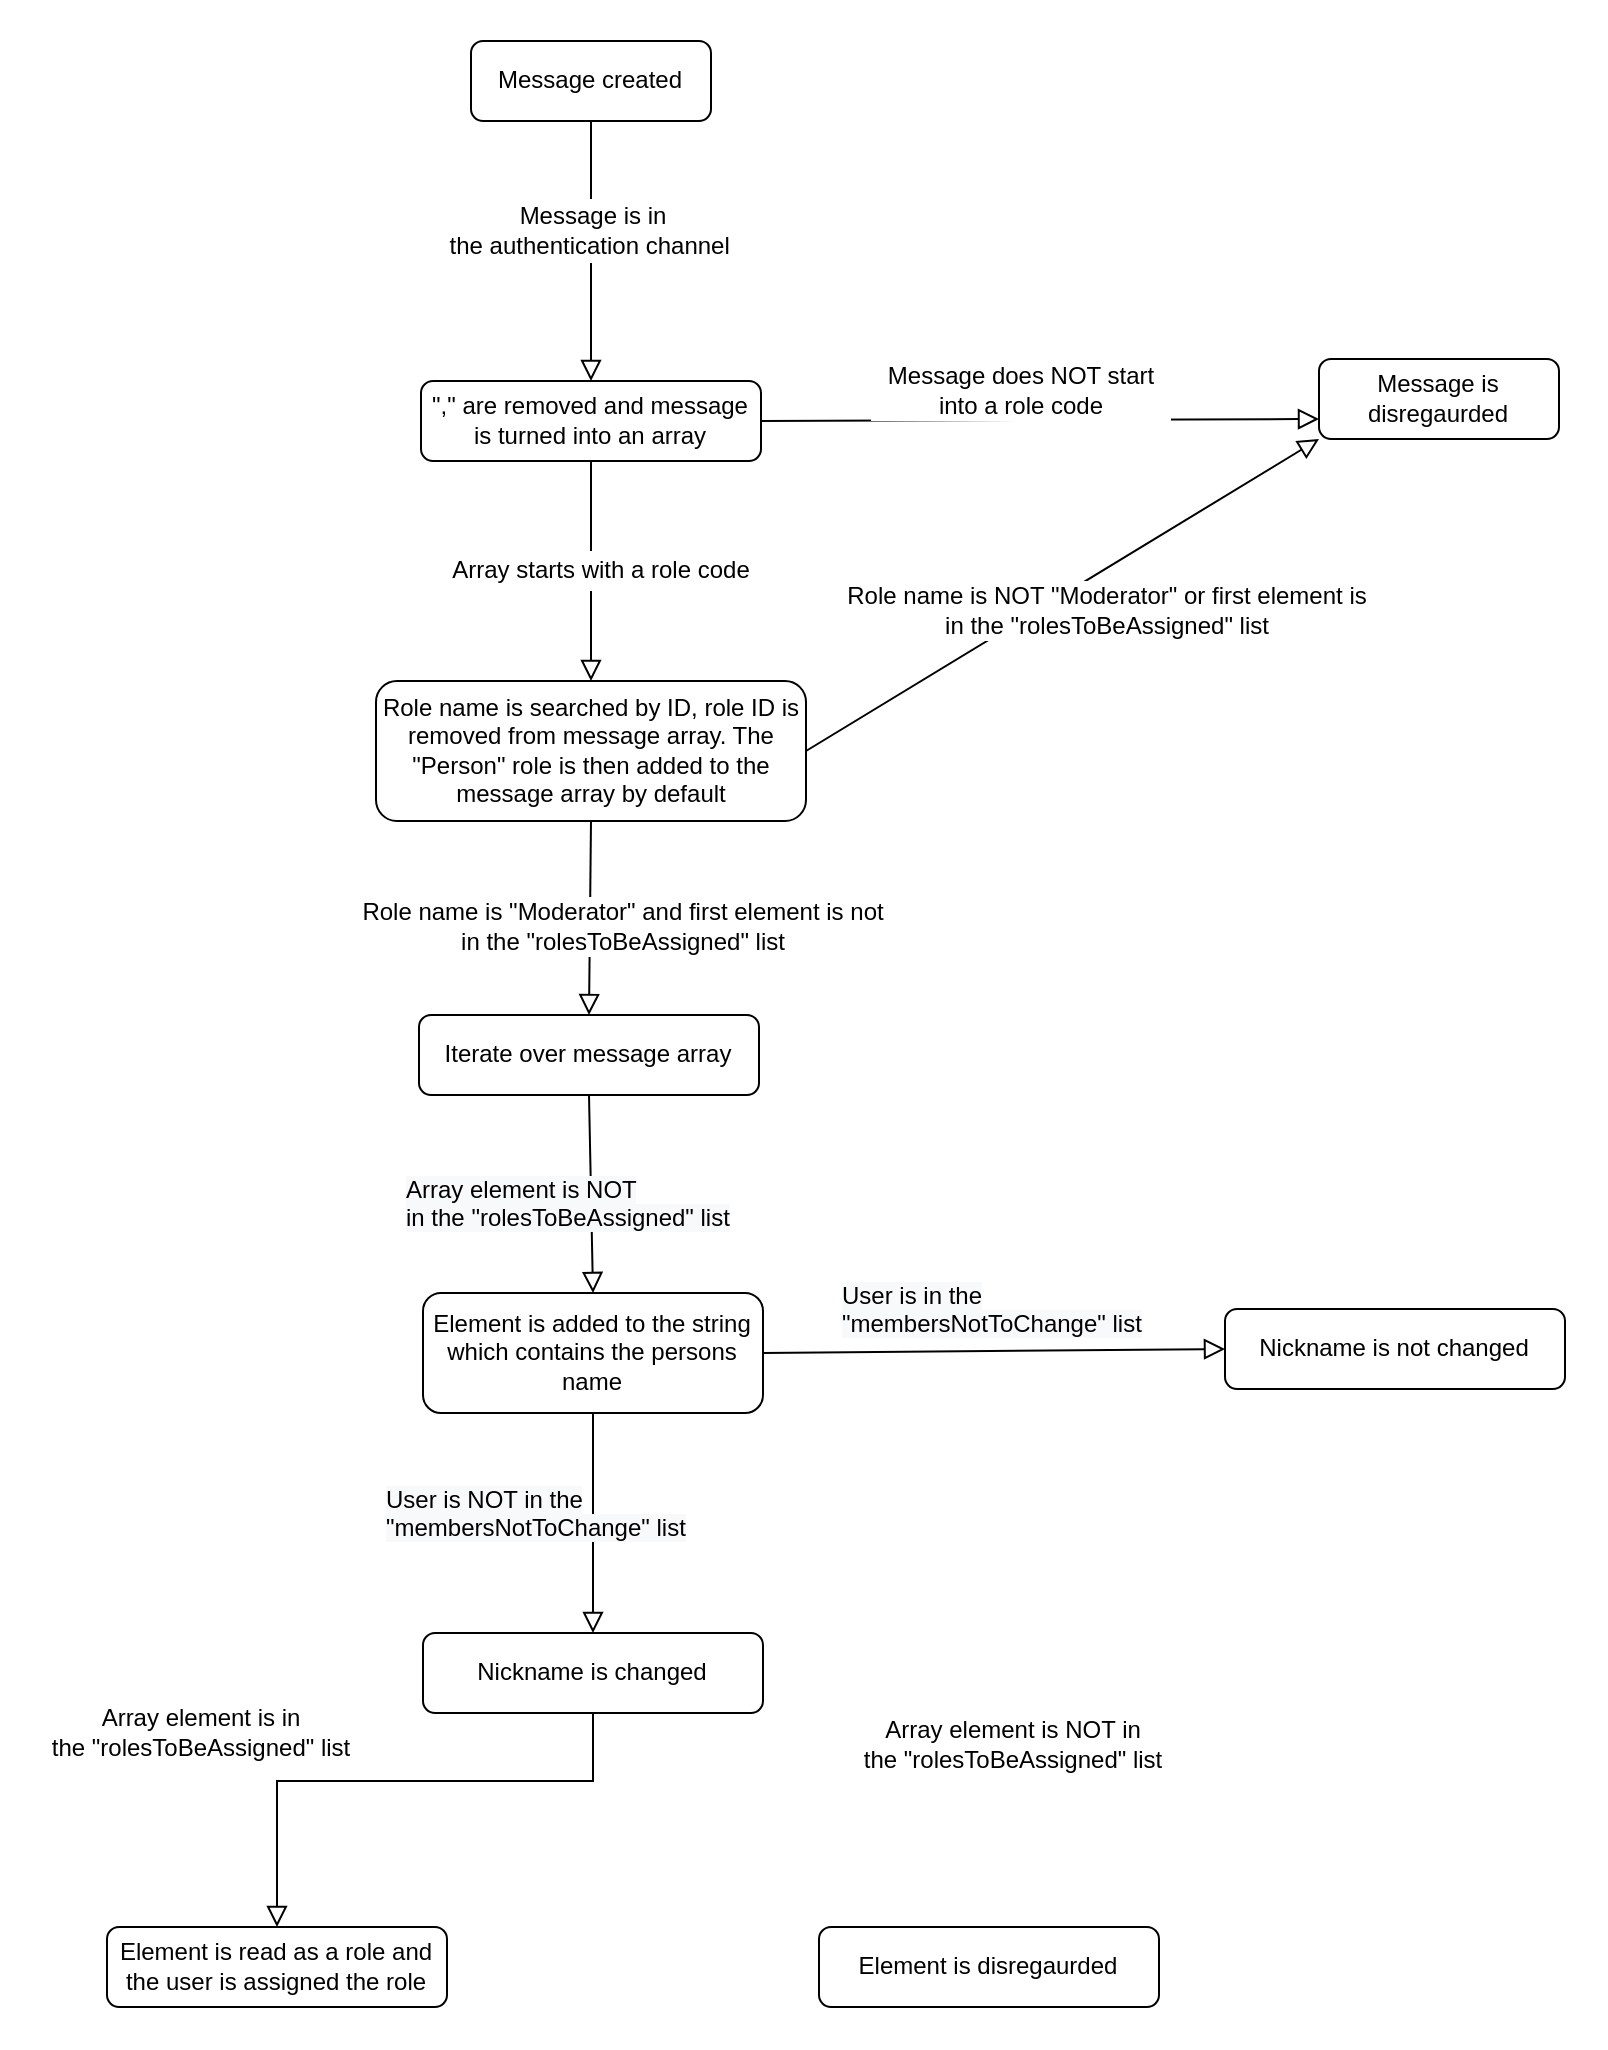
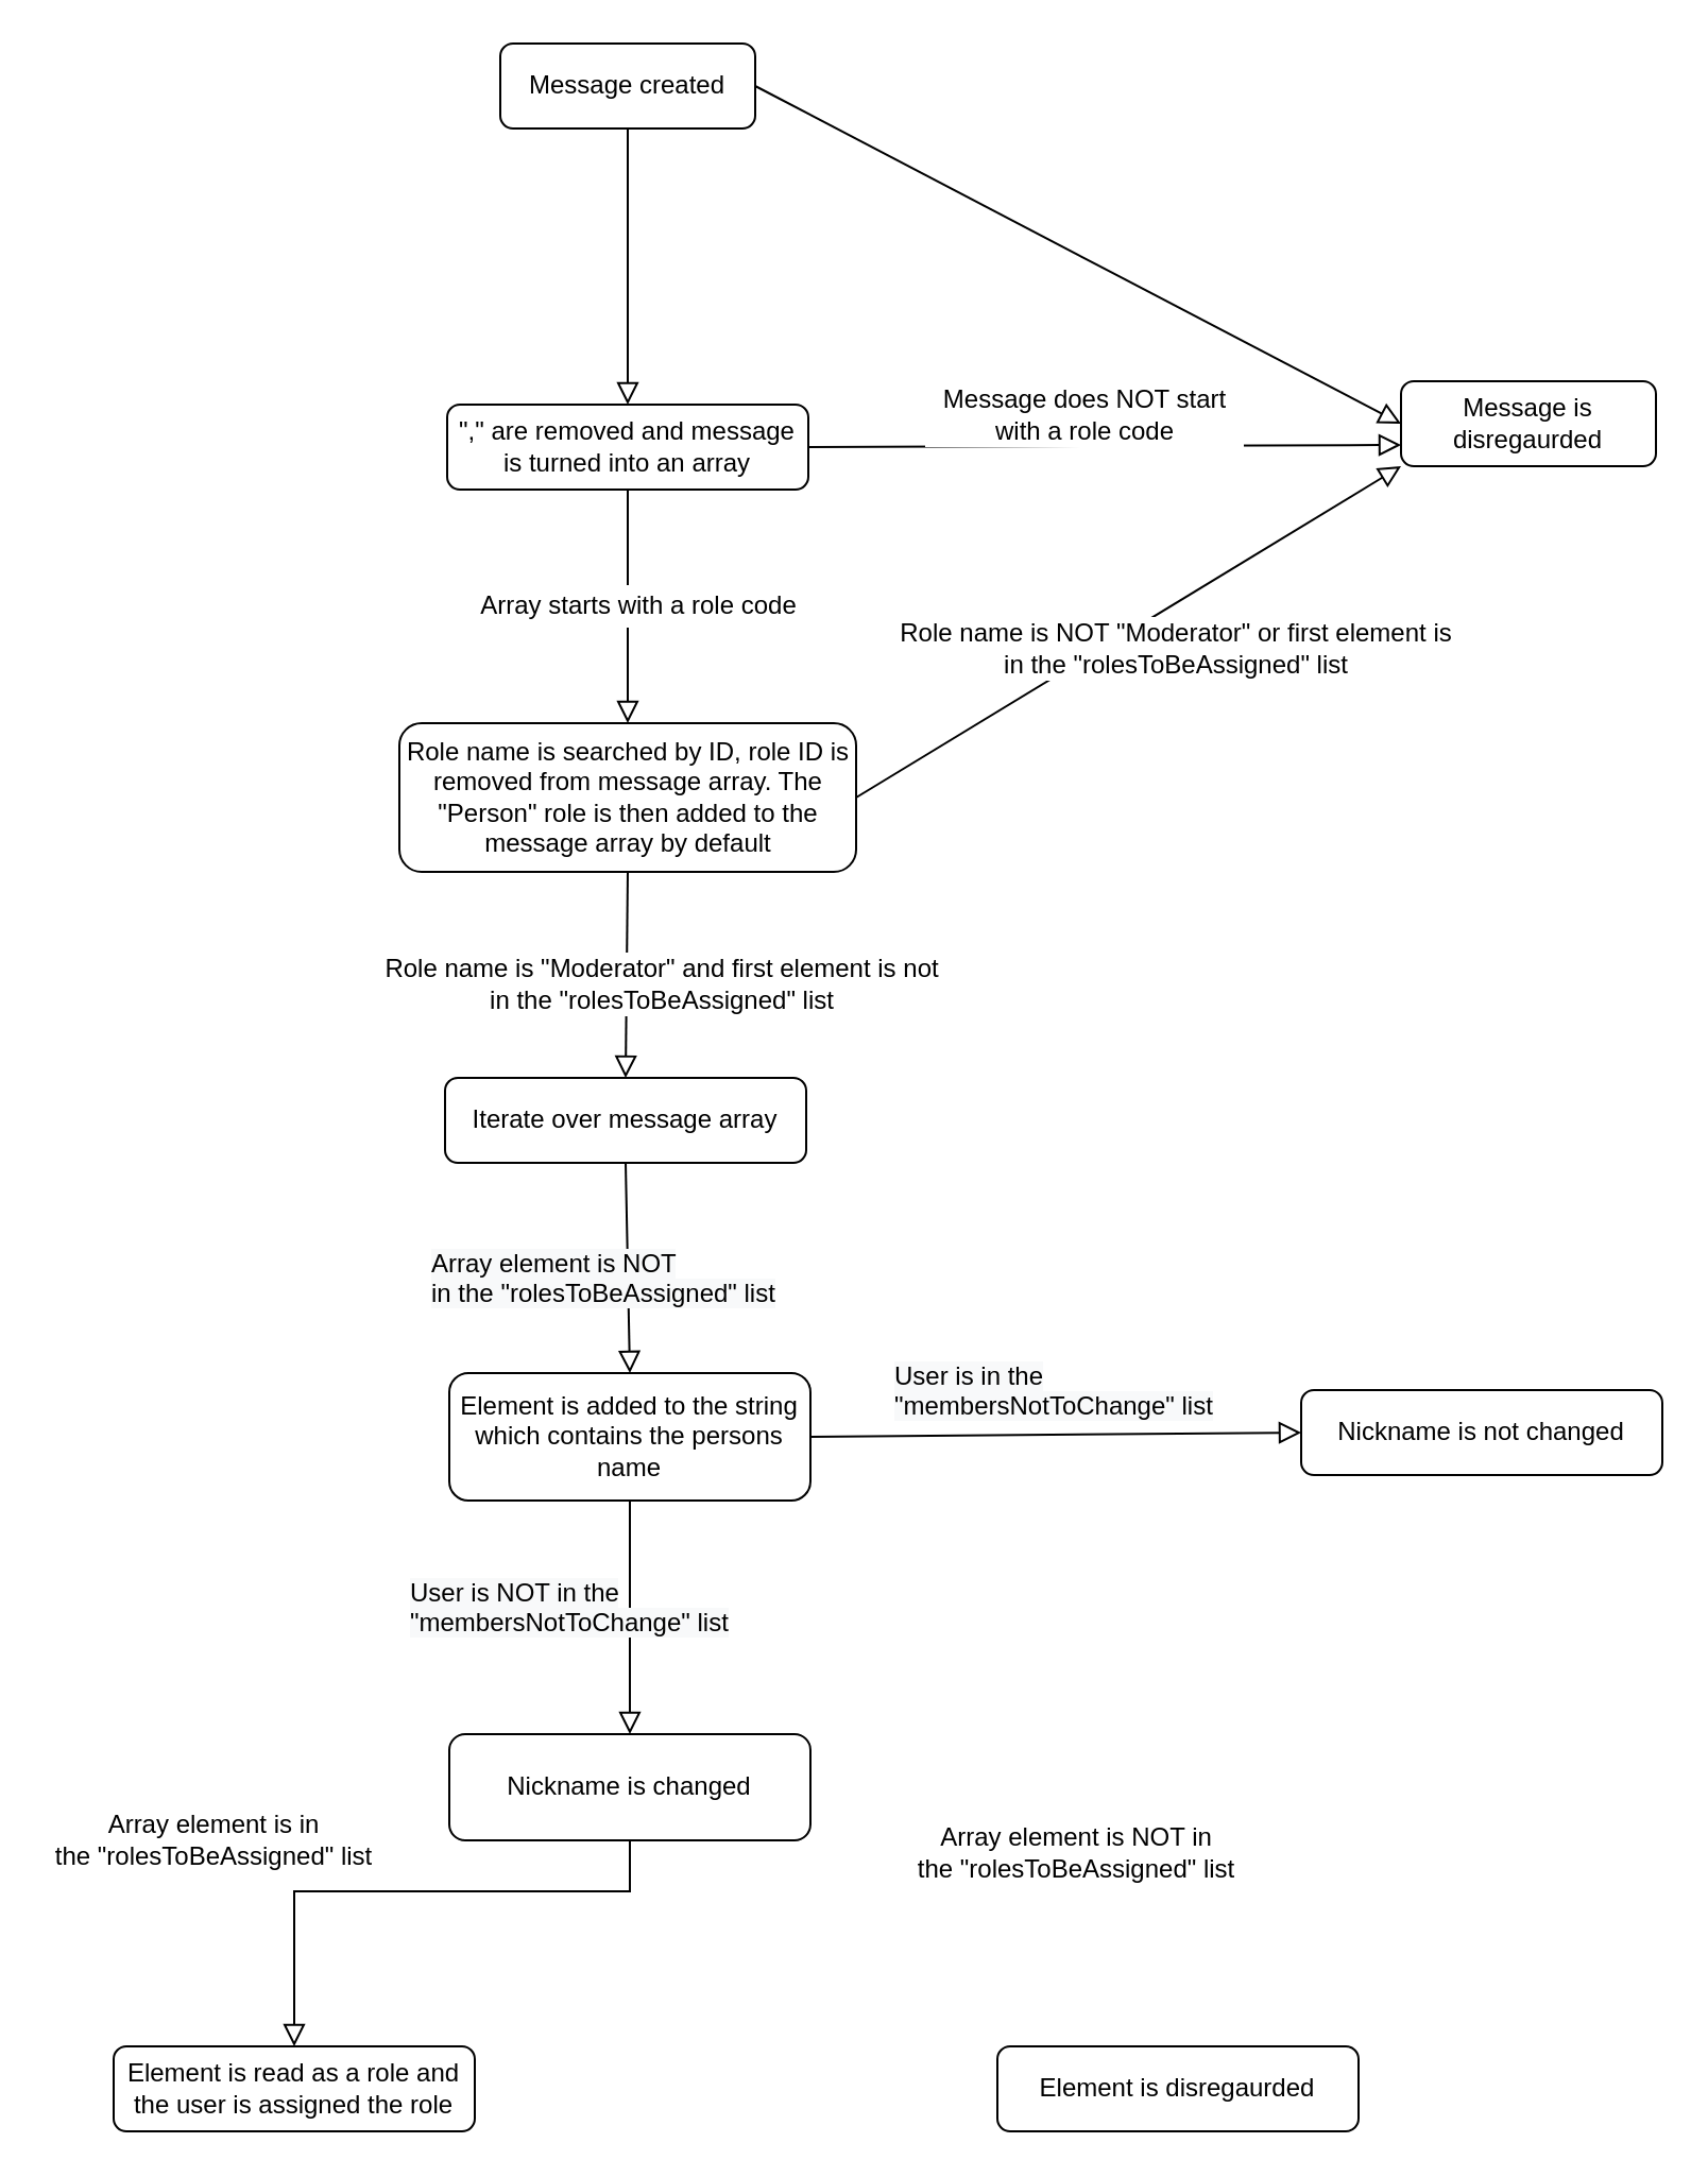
- <mxCell id="7" value="Message is in &lt;br&gt;the authentication channel&amp;nbsp;" style="text;html=1;align=center;verticalAlign=middle;resizable=0;points=[];autosize=1;strokeColor=none;fillColor=white;" parent="1" vertex="1"><mxGeometry x="219" y="99" width="153" height="32" as="geometry" /></mxCell>
+ <mxCell id="5" value="" style="rounded=0;html=1;jettySize=auto;orthogonalLoop=1;fontSize=11;endArrow=block;endFill=0;endSize=8;strokeWidth=1;shadow=0;labelBackgroundColor=none;exitX=1;exitY=0.5;exitDx=0;exitDy=0;entryX=0;entryY=0.5;entryDx=0;entryDy=0;" parent="1" source="3" target="8" edge="1"><mxGeometry relative="1" as="geometry"><mxPoint x="199" y="69" as="sourcePoint" /><mxPoint x="419" y="39" as="targetPoint" /></mxGeometry></mxCell>
- <mxCell id="28" value="Message does NOT start&lt;br&gt;into a role code" style="text;html=1;align=center;verticalAlign=middle;resizable=0;points=[];autosize=1;strokeColor=none;fillColor=white;" parent="1" vertex="1"><mxGeometry x="435" y="180" width="150" height="30" as="geometry" /></mxCell>
+ <mxCell id="28" value="Message does NOT start&lt;br&gt;with a role code" style="text;html=1;align=center;verticalAlign=middle;resizable=0;points=[];autosize=1;strokeColor=none;fillColor=white;" parent="1" vertex="1"><mxGeometry x="435" y="180" width="150" height="30" as="geometry" /></mxCell>
- <mxCell id="25" value="Nickname is changed" style="rounded=1;whiteSpace=wrap;html=1;fontSize=12;glass=0;strokeWidth=1;shadow=0;" parent="1" vertex="1"><mxGeometry x="211" y="816" width="170" height="40" as="geometry" /></mxCell>
+ <mxCell id="25" value="Nickname is changed" style="rounded=1;whiteSpace=wrap;html=1;fontSize=12;glass=0;strokeWidth=1;shadow=0;" parent="1" vertex="1"><mxGeometry x="211" y="816" width="170" height="50" as="geometry" /></mxCell>
- <mxCell id="32" value="Element is disregaurded" style="rounded=1;whiteSpace=wrap;html=1;fontSize=12;glass=0;strokeWidth=1;shadow=0;" vertex="1" parent="1"><mxGeometry x="409" y="963" width="170" height="40" as="geometry" /></mxCell>
+ <mxCell id="32" value="Element is disregaurded" style="rounded=1;whiteSpace=wrap;html=1;fontSize=12;glass=0;strokeWidth=1;shadow=0;" vertex="1" parent="1"><mxGeometry x="469" y="963" width="170" height="40" as="geometry" /></mxCell>
